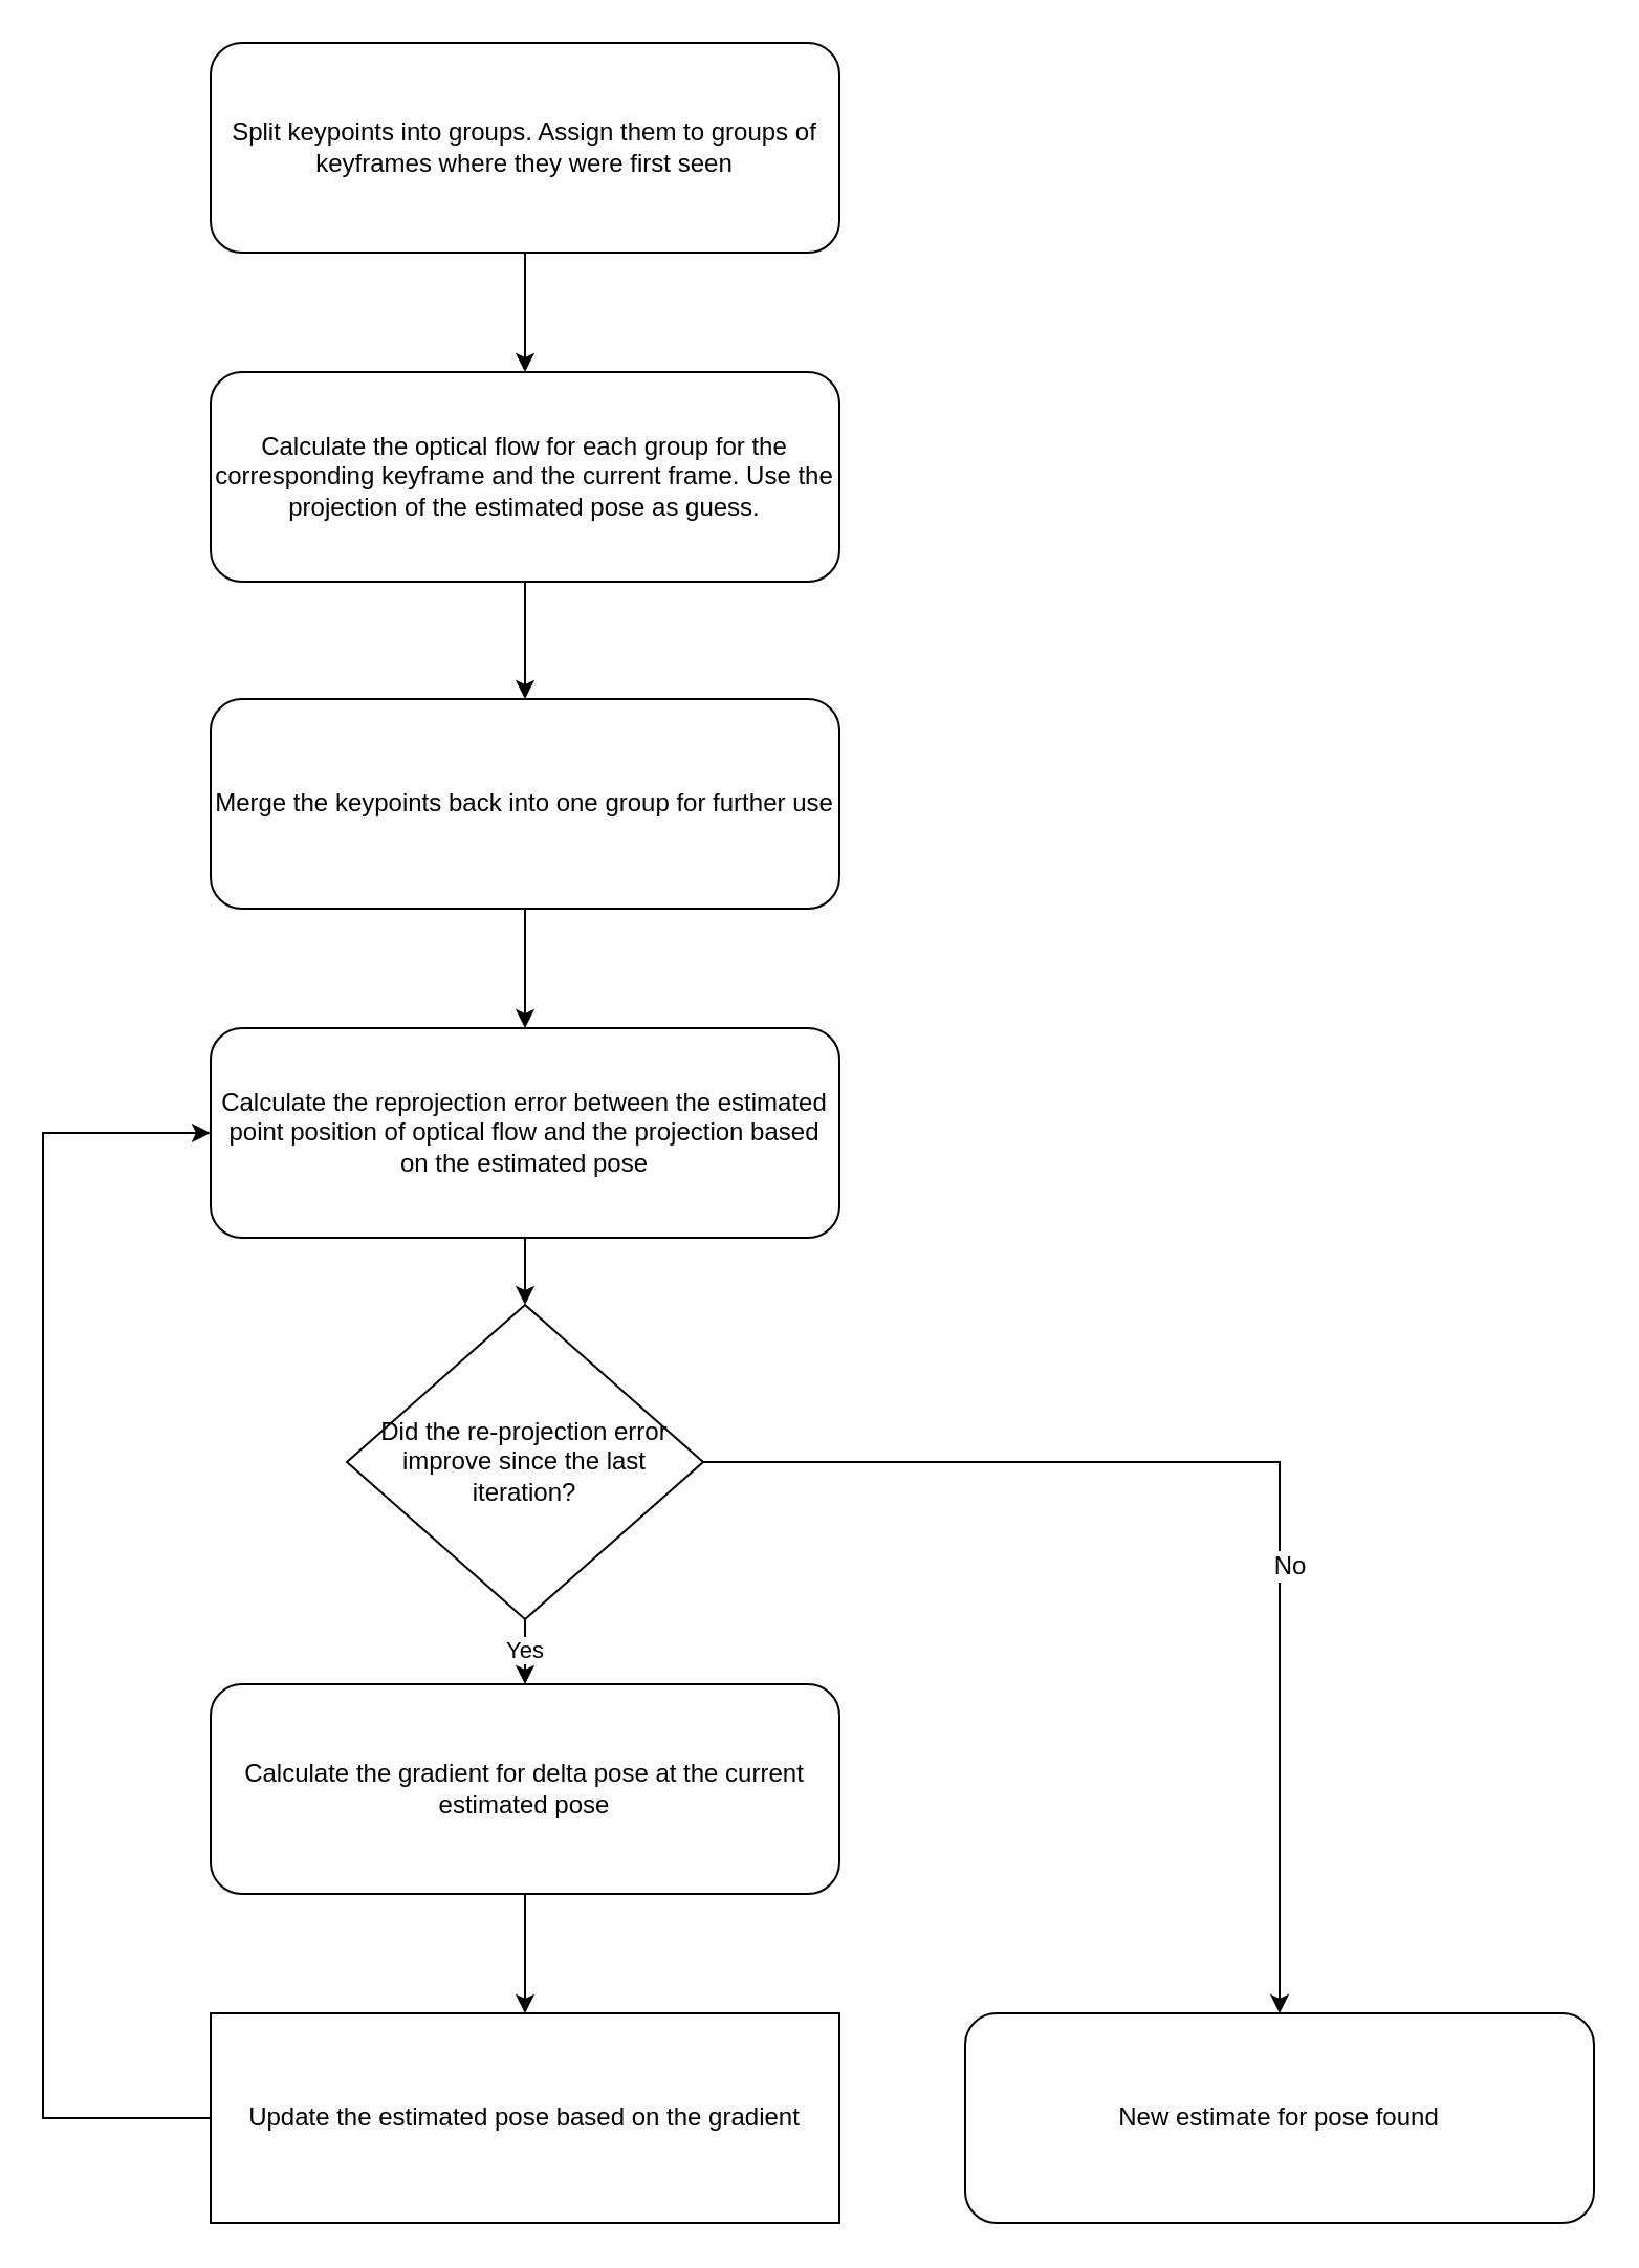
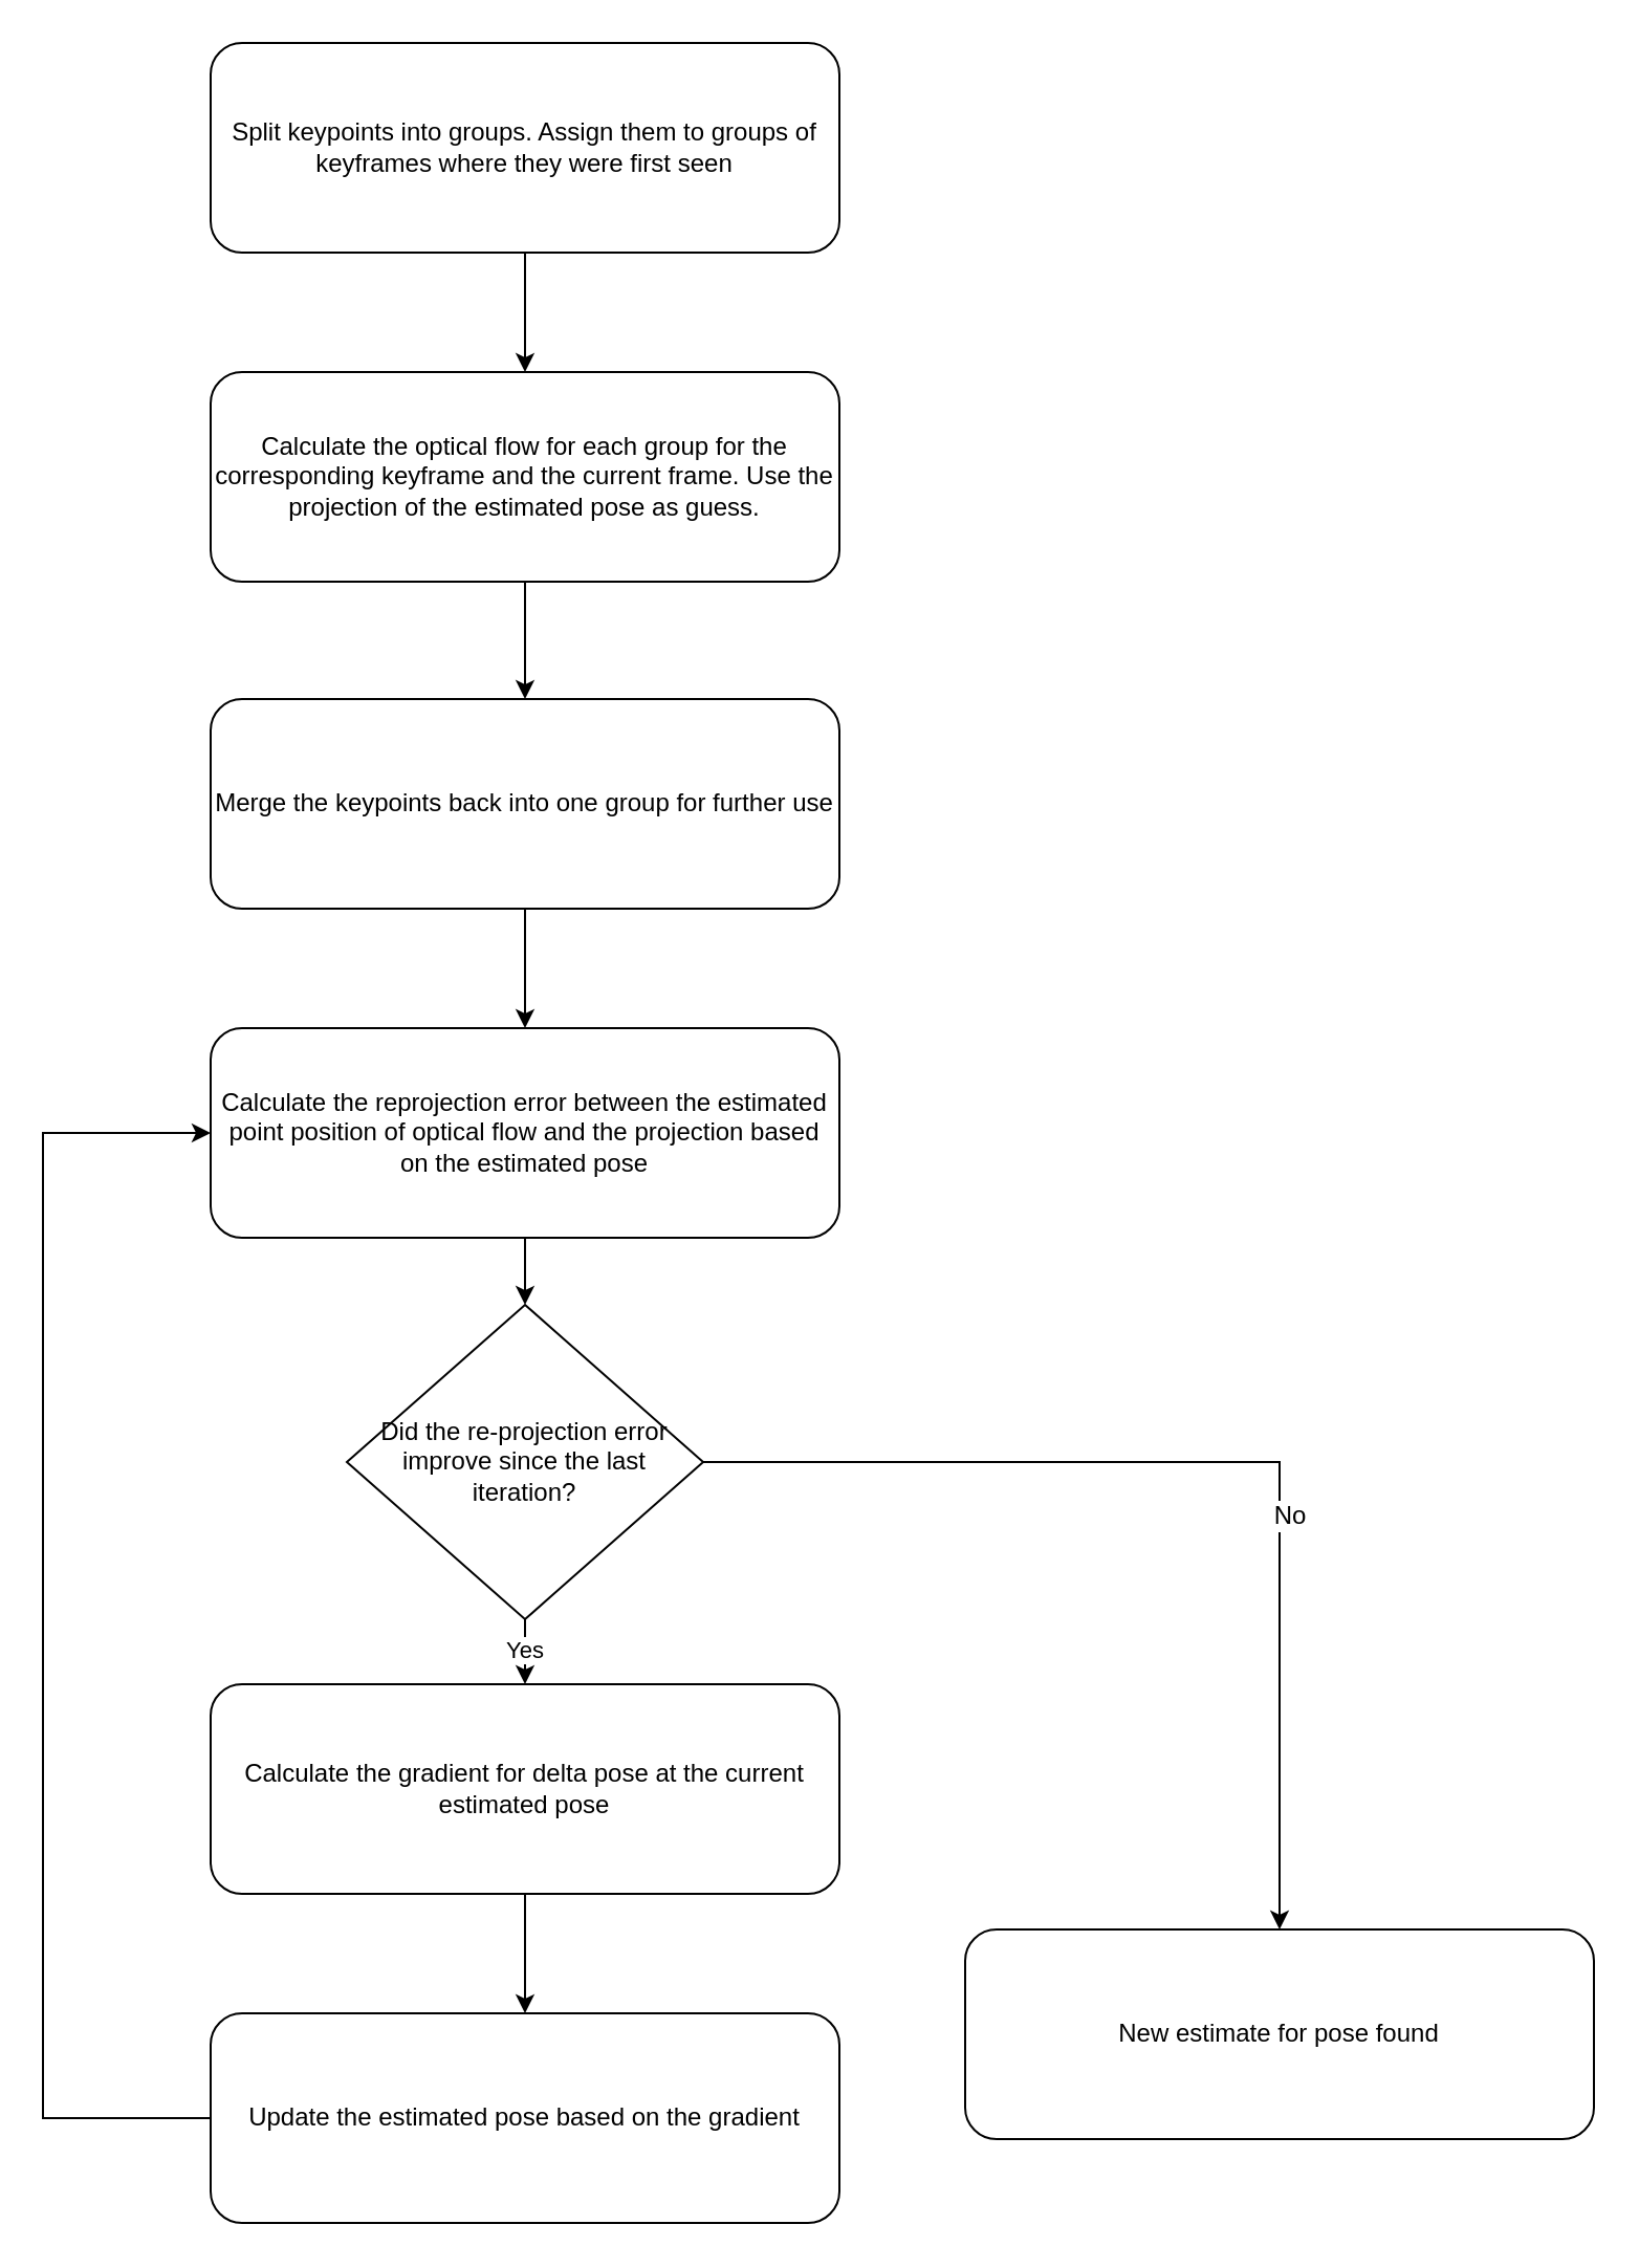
- <mxCell id="9" value="Update the estimated pose based on the gradient" style="whiteSpace=wrap;html=1;fontSize=12;glass=0;strokeWidth=1;shadow=0;rounded=0;" vertex="1" parent="1"><mxGeometry x="100" y="960" width="300" height="100" as="geometry" /></mxCell>
+ <mxCell id="9" value="Update the estimated pose based on the gradient" style="rounded=1;whiteSpace=wrap;html=1;fontSize=12;glass=0;strokeWidth=1;shadow=0;" vertex="1" parent="1"><mxGeometry x="100" y="960" width="300" height="100" as="geometry" /></mxCell>
- <mxCell id="12" value="New estimate for pose found" style="rounded=1;whiteSpace=wrap;html=1;fontSize=12;glass=0;strokeWidth=1;shadow=0;" vertex="1" parent="1"><mxGeometry x="460" y="960" width="300" height="100" as="geometry" /></mxCell>
+ <mxCell id="12" value="New estimate for pose found" style="rounded=1;whiteSpace=wrap;html=1;fontSize=12;glass=0;strokeWidth=1;shadow=0;" vertex="1" parent="1"><mxGeometry x="460" y="920" width="300" height="100" as="geometry" /></mxCell>
